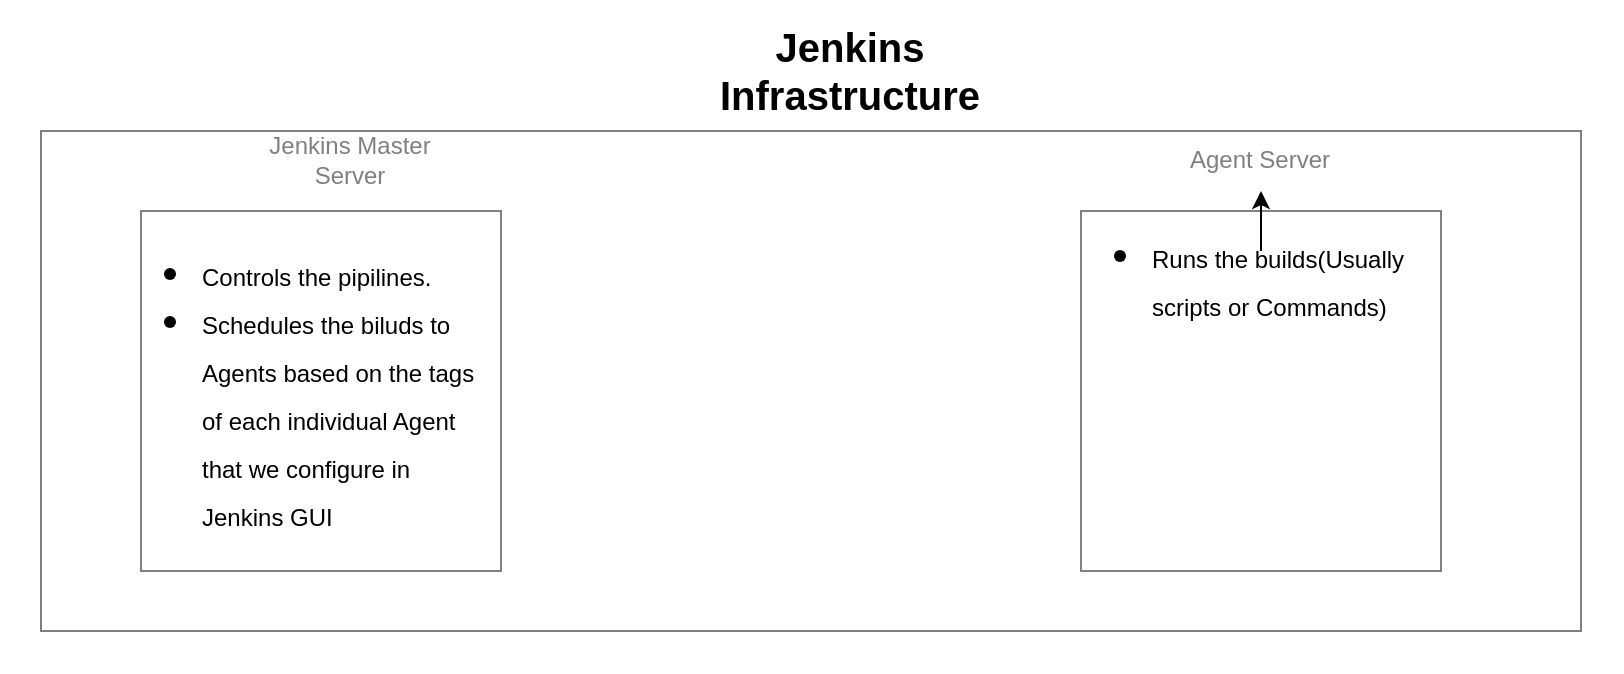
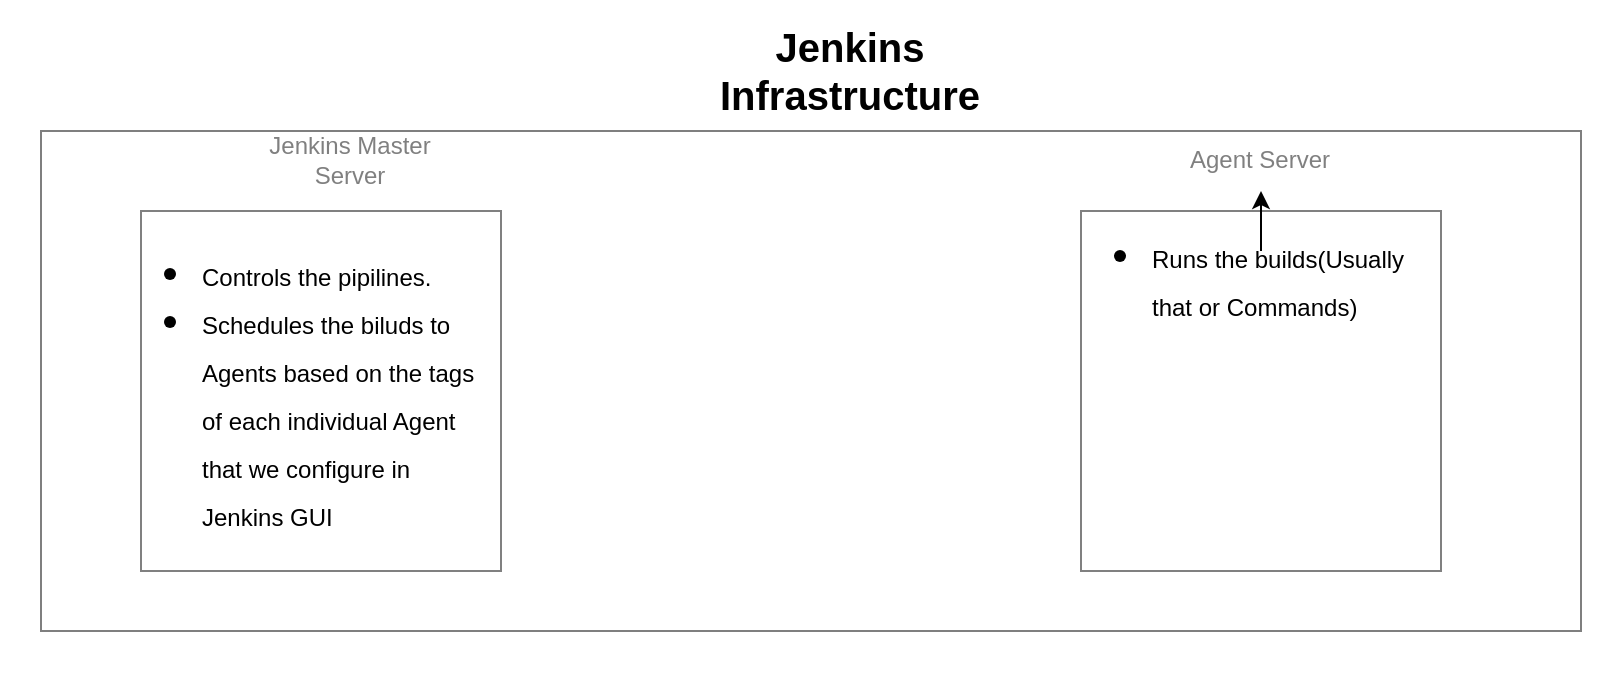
- <mxCell id="10" value="&lt;p style=&quot;line-height: 60%;&quot;&gt;&lt;/p&gt;&lt;ul&gt;&lt;li style=&quot;text-align: left;&quot;&gt;&lt;span style=&quot;font-size: 12px; background-color: initial;&quot;&gt;Runs the builds(Usually scripts or Commands)&lt;/span&gt;&lt;br&gt;&lt;/li&gt;&lt;/ul&gt;&lt;p&gt;&lt;/p&gt;" style="text;html=1;strokeColor=none;fillColor=none;align=center;verticalAlign=middle;whiteSpace=wrap;rounded=0;fontSize=20;" vertex="1" parent="1"><mxGeometry x="535" y="125" width="190" height="25" as="geometry" /></mxCell>
+ <mxCell id="10" value="&lt;p style=&quot;line-height: 60%;&quot;&gt;&lt;/p&gt;&lt;ul&gt;&lt;li style=&quot;text-align: left;&quot;&gt;&lt;span style=&quot;font-size: 12px; background-color: initial;&quot;&gt;Runs the builds(Usually that or Commands)&lt;/span&gt;&lt;br&gt;&lt;/li&gt;&lt;/ul&gt;&lt;p&gt;&lt;/p&gt;" style="text;html=1;strokeColor=none;fillColor=none;align=center;verticalAlign=middle;whiteSpace=wrap;rounded=0;fontSize=20;" vertex="1" parent="1"><mxGeometry x="535" y="125" width="190" height="25" as="geometry" /></mxCell>
